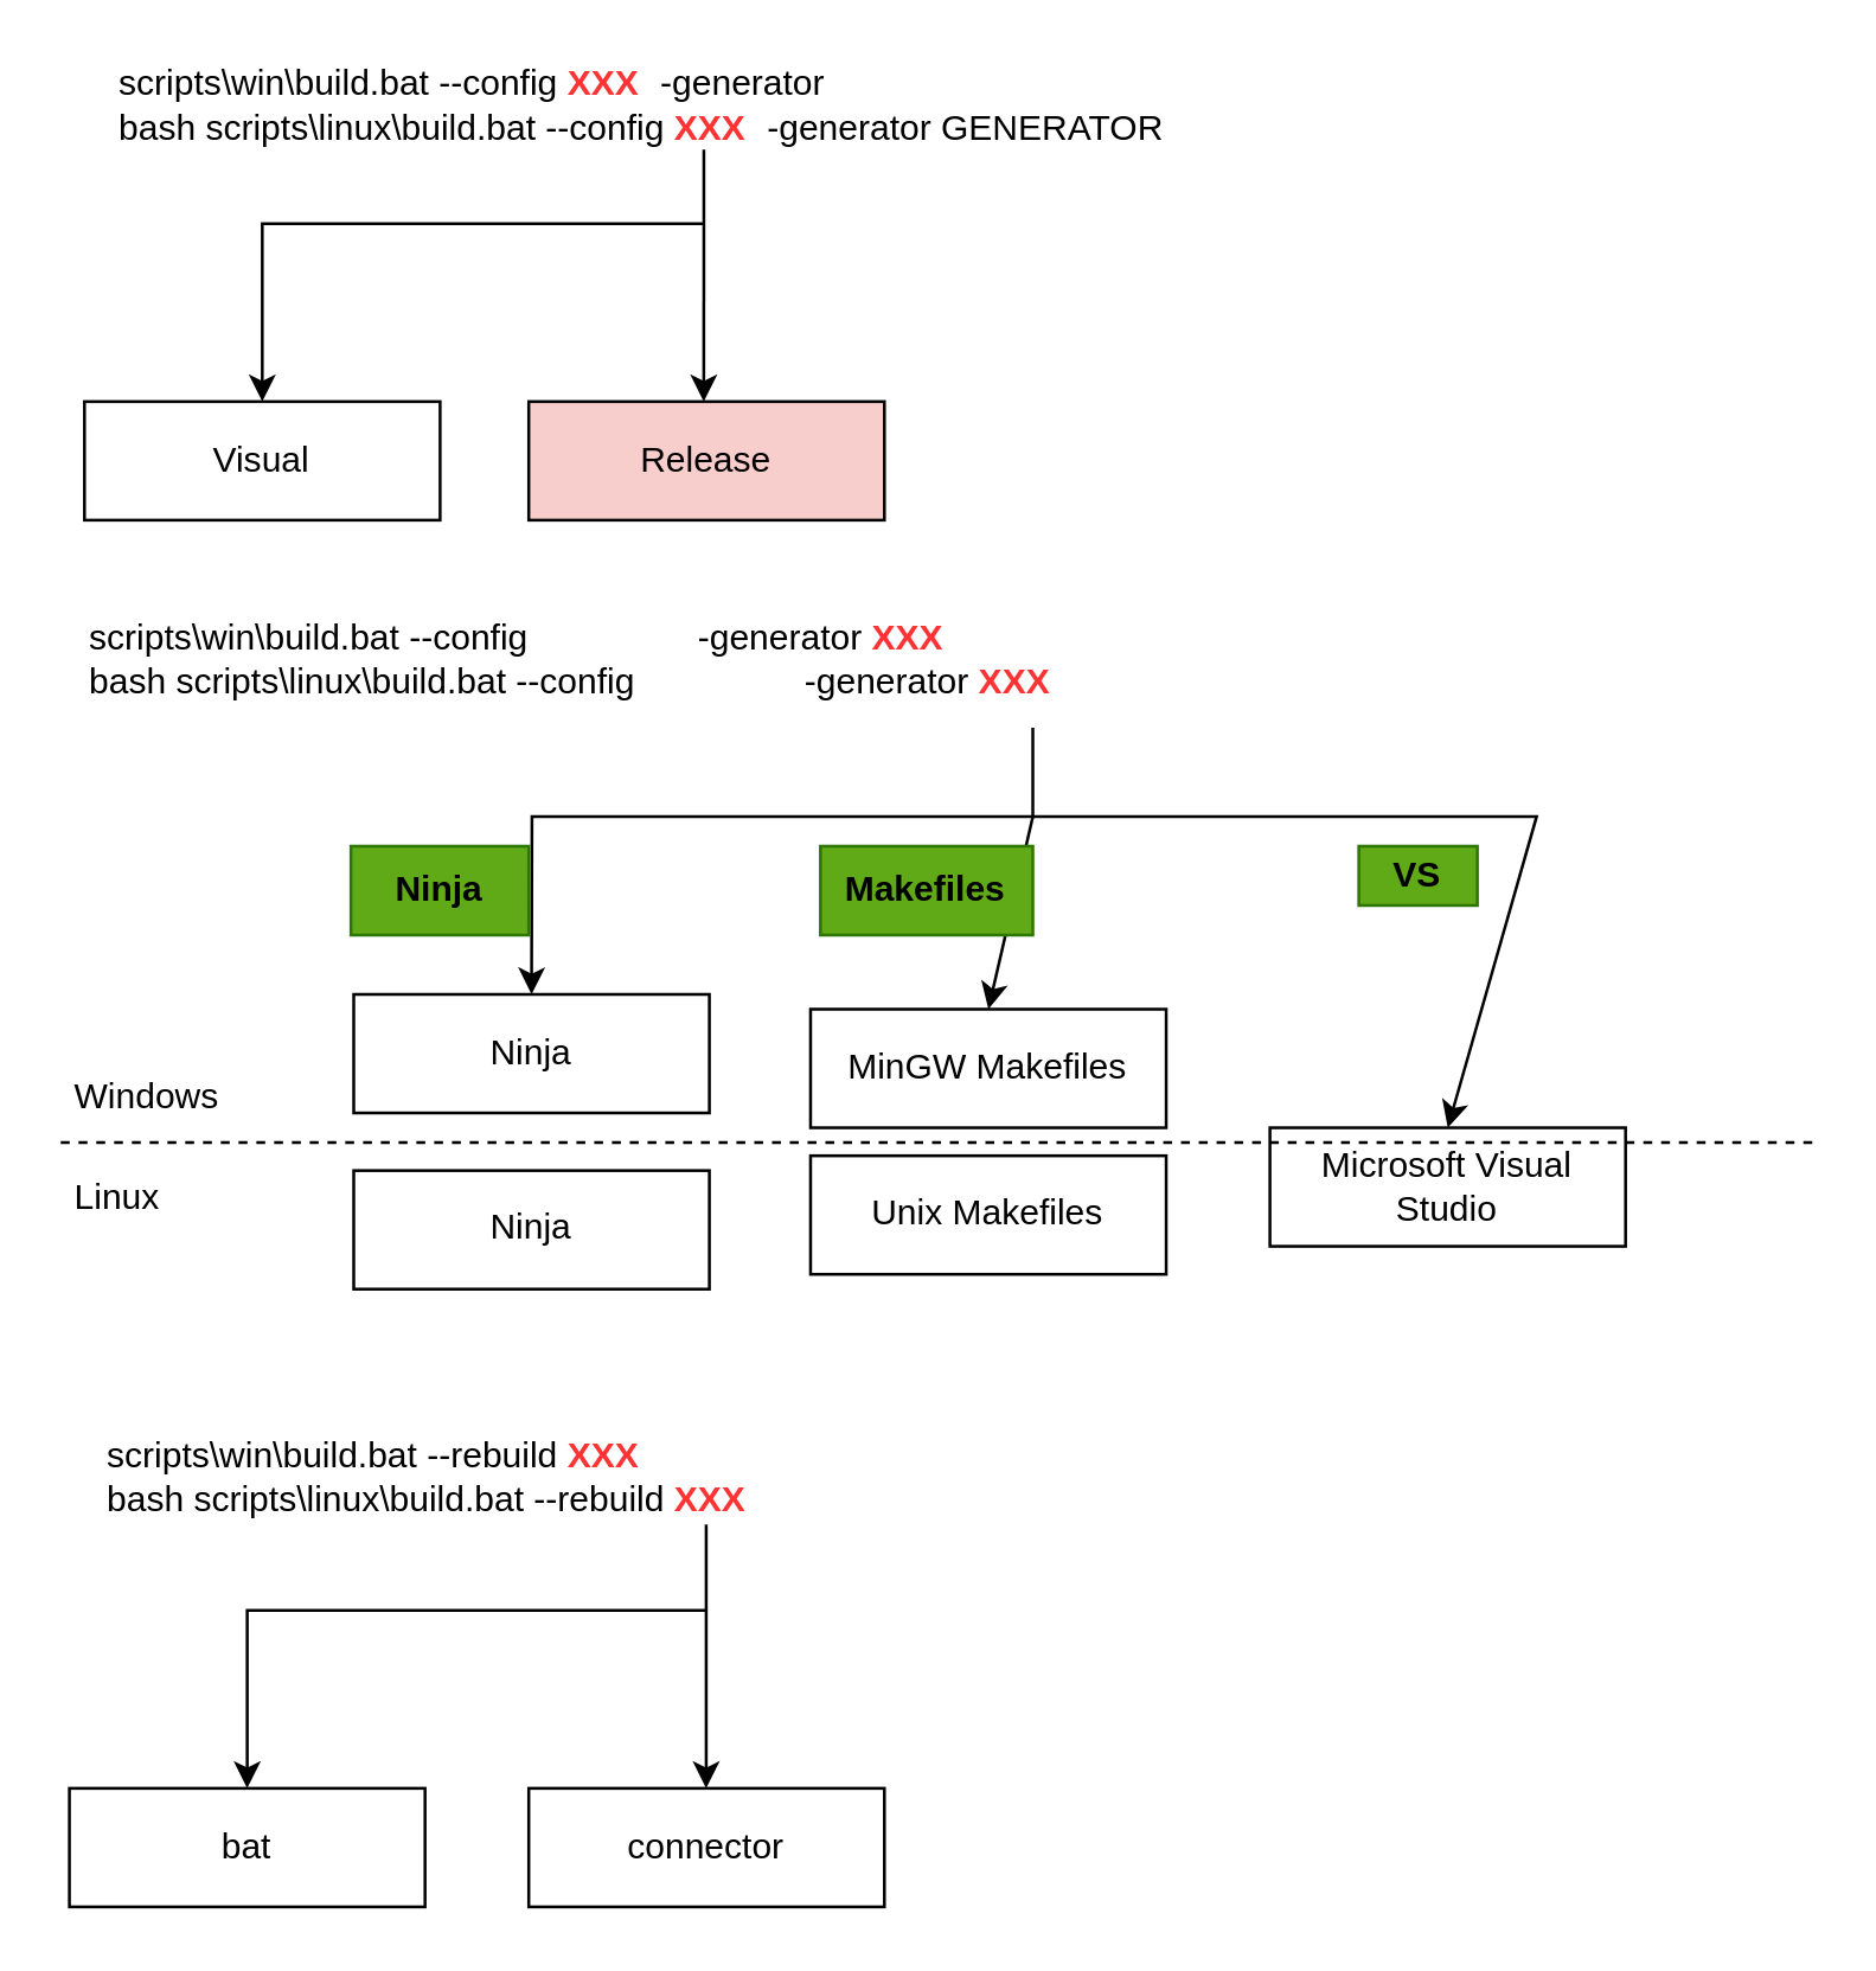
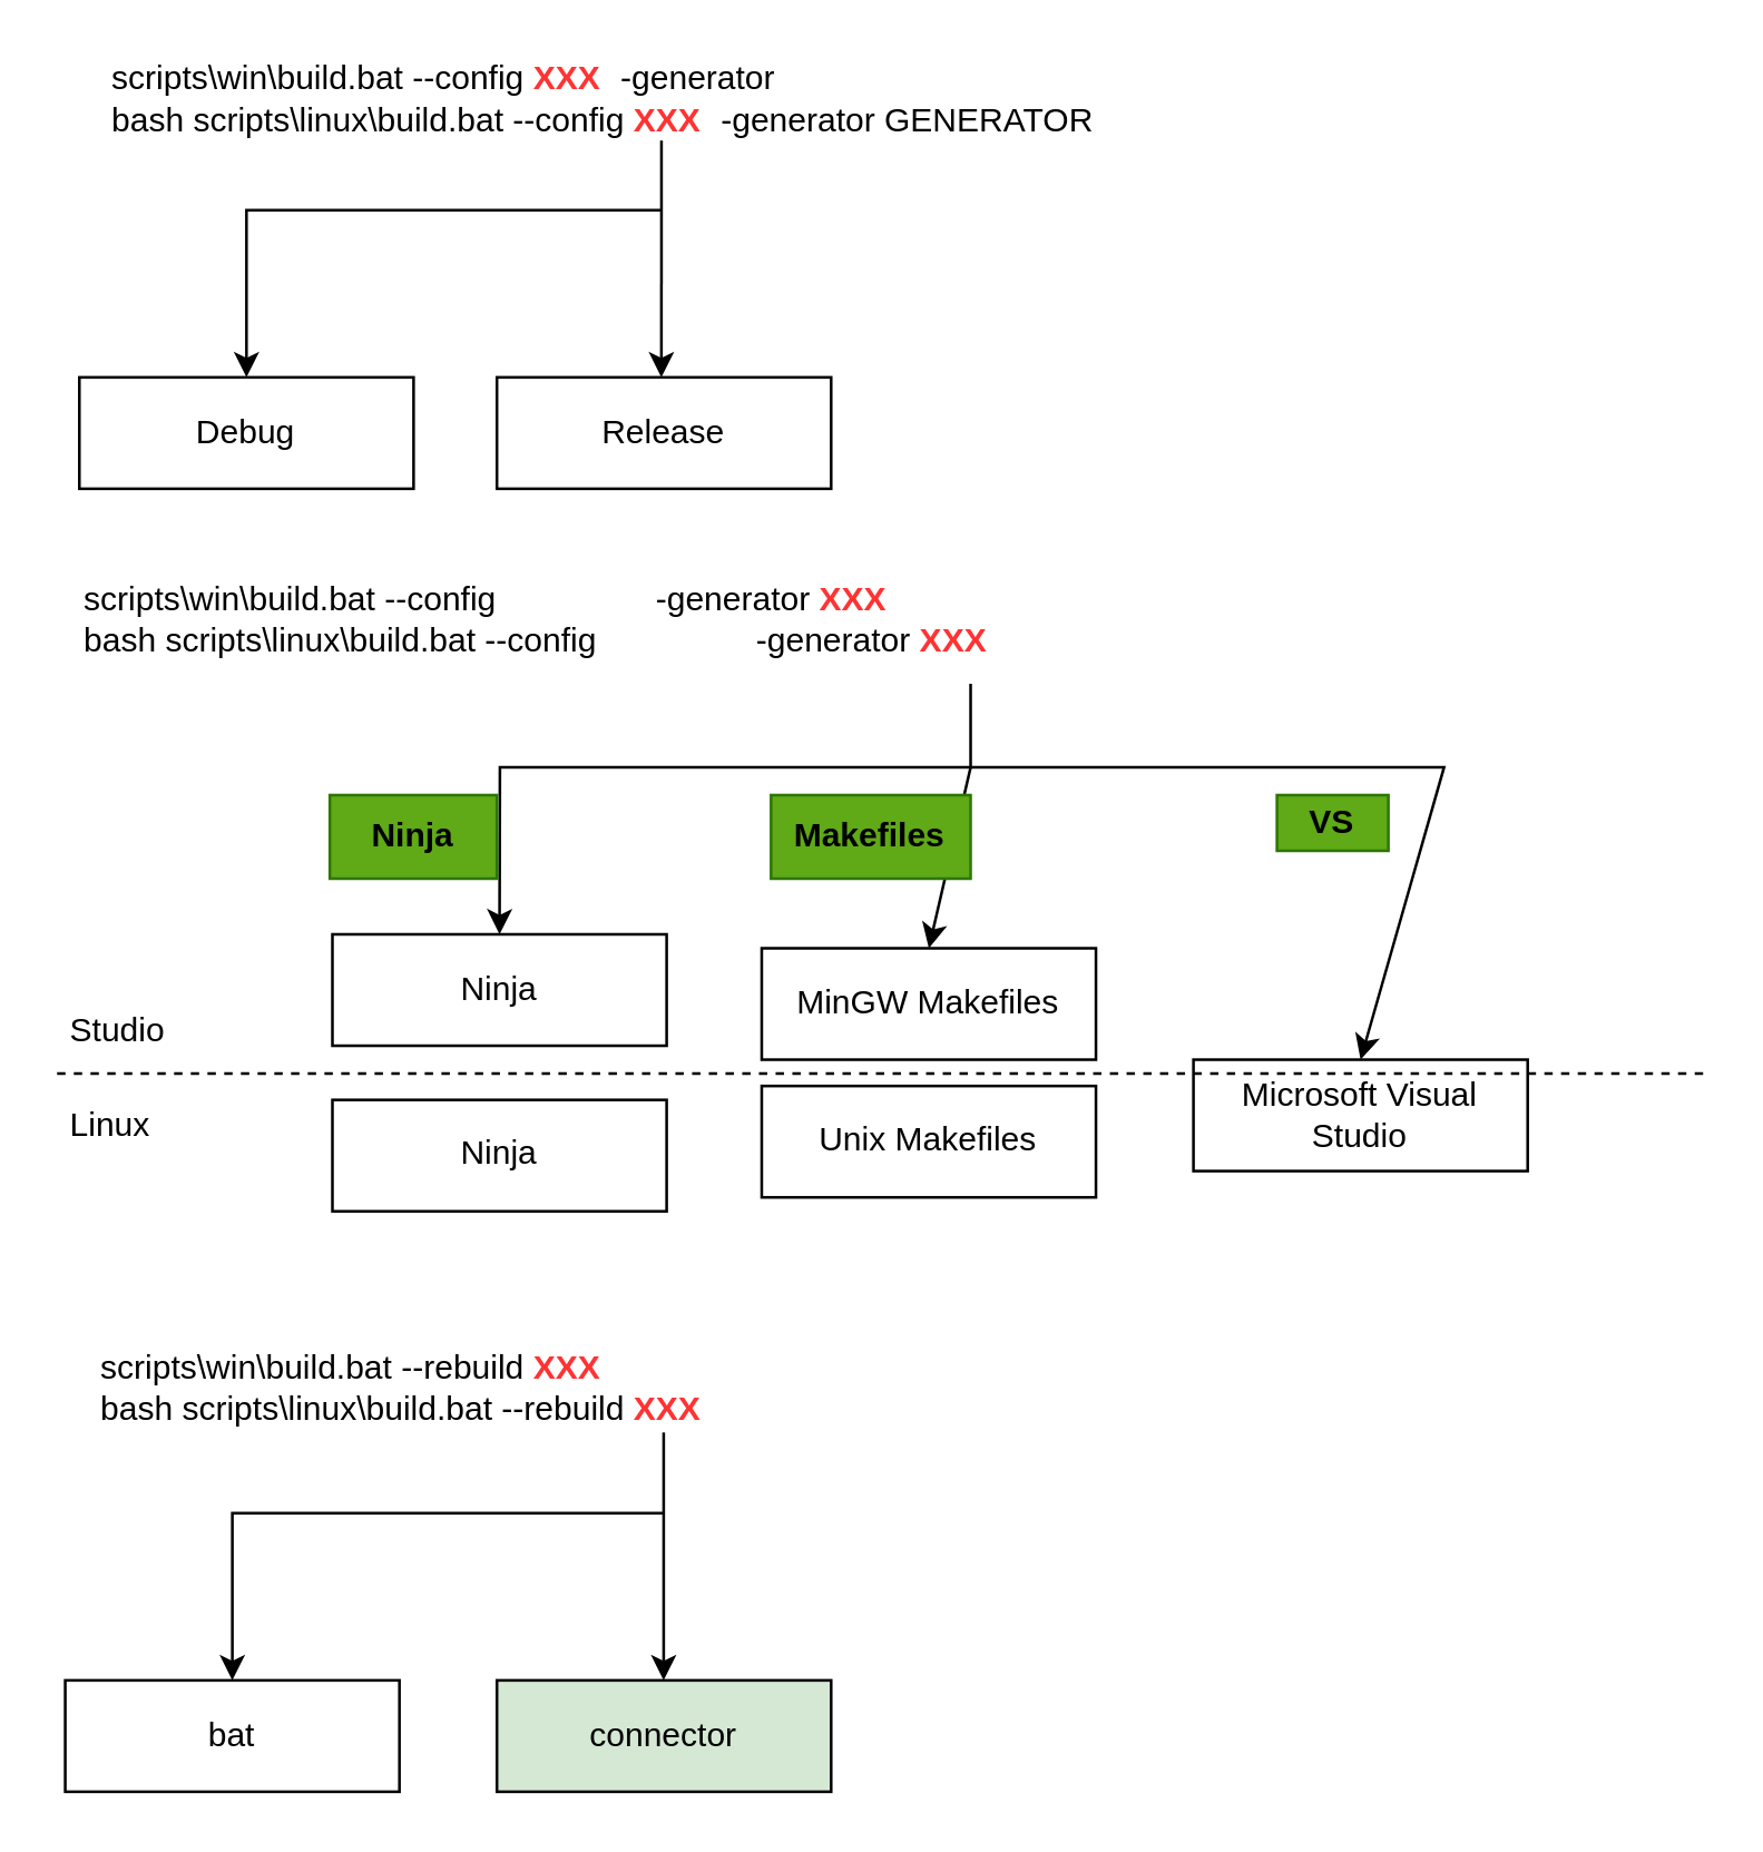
- <mxCell id="16" value="Visual" style="rounded=0;whiteSpace=wrap;html=1;" parent="1" vertex="1"><mxGeometry x="28.002" y="135.002" width="120" height="40" as="geometry" /></mxCell>
+ <mxCell id="16" value="Debug" style="rounded=0;whiteSpace=wrap;html=1;" parent="1" vertex="1"><mxGeometry x="28.002" y="135.002" width="120" height="40" as="geometry" /></mxCell>
- <mxCell id="17" value="Release" style="rounded=0;whiteSpace=wrap;html=1;fillColor=#f8cecc;" parent="1" vertex="1"><mxGeometry x="177.922" y="135.002" width="120" height="40" as="geometry" /></mxCell>
+ <mxCell id="17" value="Release" style="rounded=0;whiteSpace=wrap;html=1;" parent="1" vertex="1"><mxGeometry x="177.922" y="135.002" width="120" height="40" as="geometry" /></mxCell>
- <mxCell id="23" value="Windows" style="text;html=1;strokeColor=none;fillColor=none;align=left;verticalAlign=middle;whiteSpace=wrap;rounded=0;" vertex="1" parent="1"><mxGeometry x="22.92" y="355.08" width="55.43" height="30" as="geometry" /></mxCell>
+ <mxCell id="23" value="Studio" style="text;html=1;strokeColor=none;fillColor=none;align=left;verticalAlign=middle;whiteSpace=wrap;rounded=0;" vertex="1" parent="1"><mxGeometry x="22.92" y="355.08" width="55.43" height="30" as="geometry" /></mxCell>
- <mxCell id="12" value="connector" style="rounded=0;whiteSpace=wrap;html=1;" parent="1" vertex="1"><mxGeometry x="177.92" y="602.87" width="120" height="40" as="geometry" /></mxCell>
+ <mxCell id="12" value="connector" style="rounded=0;whiteSpace=wrap;html=1;fillColor=#d5e8d4;" parent="1" vertex="1"><mxGeometry x="177.92" y="602.87" width="120" height="40" as="geometry" /></mxCell>
